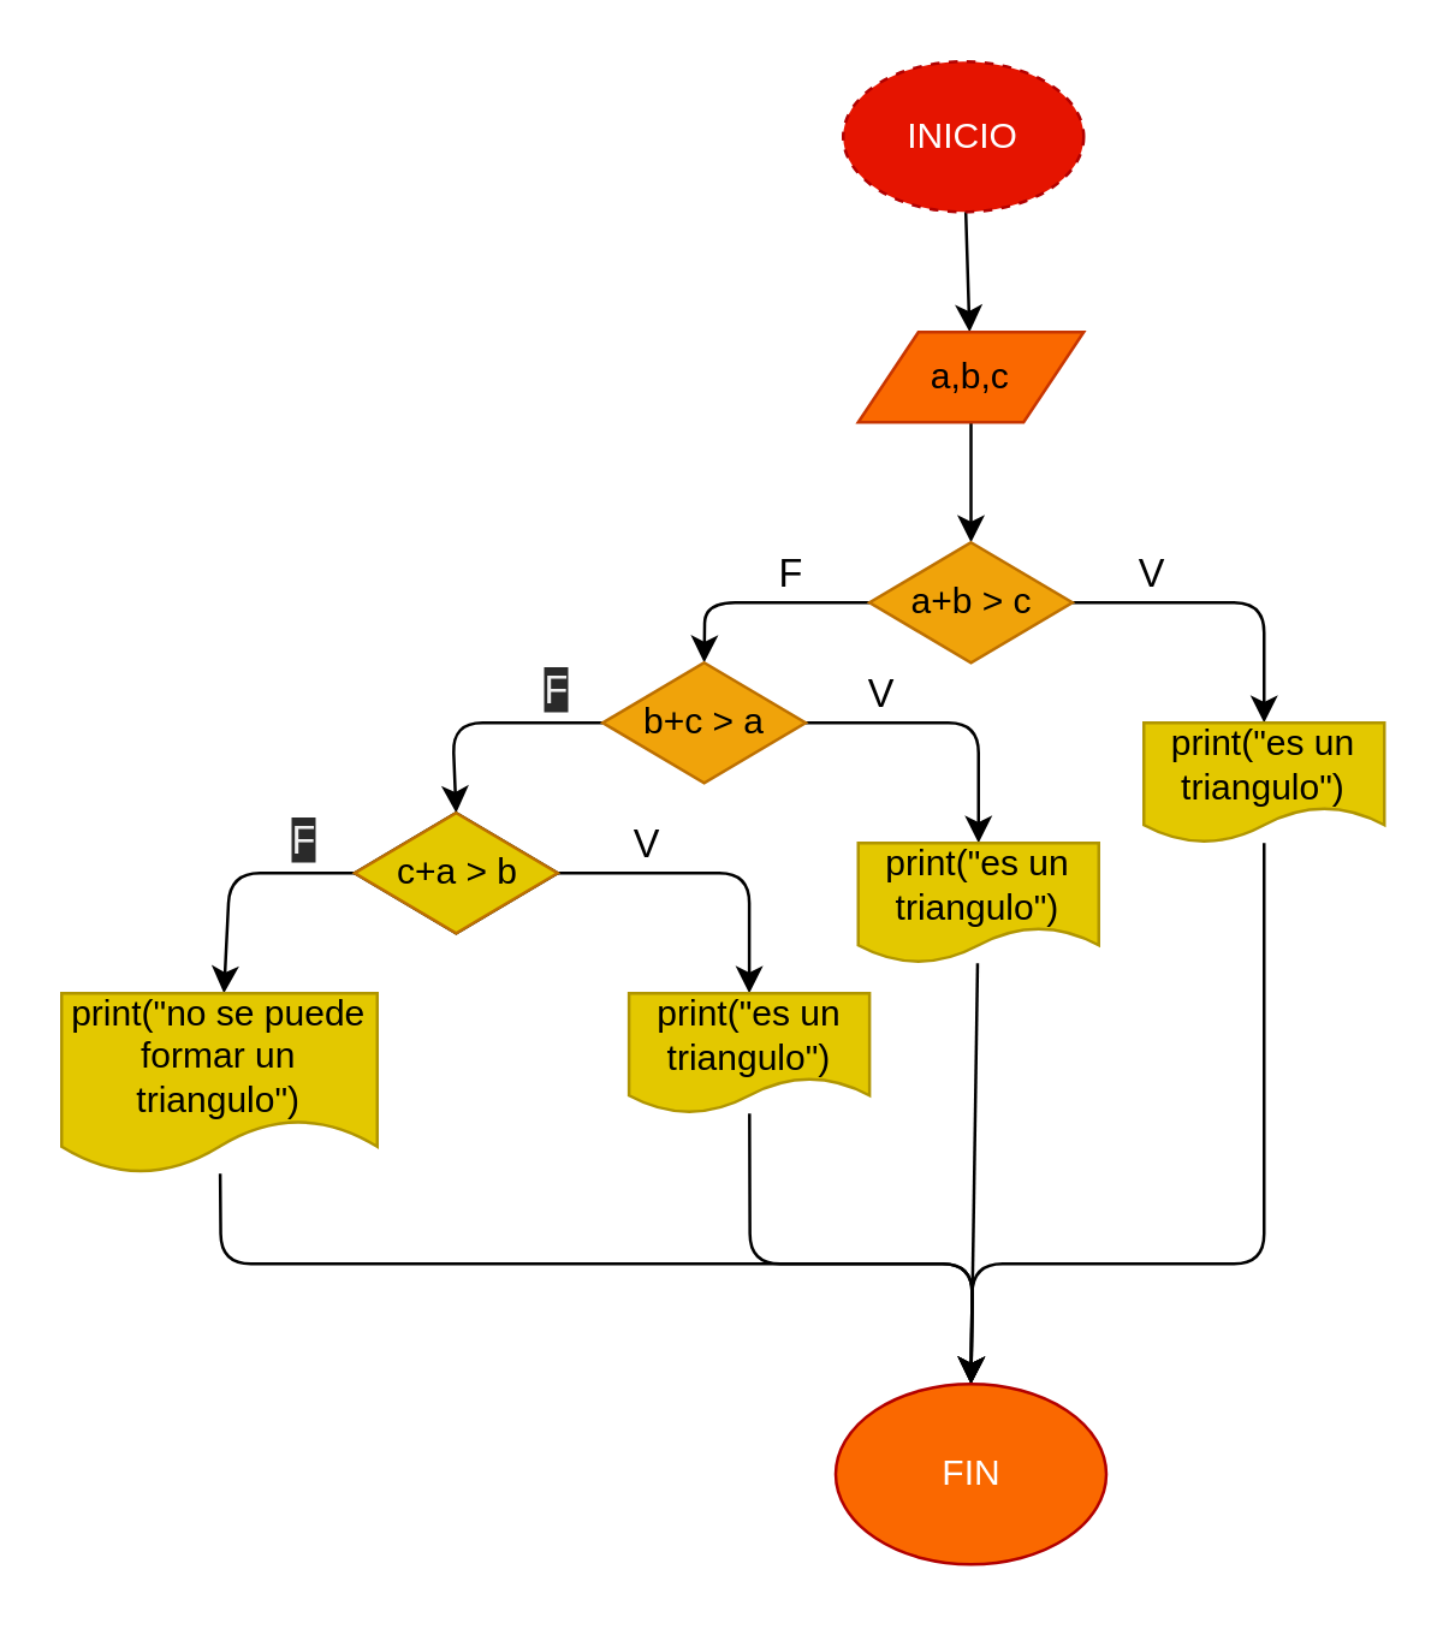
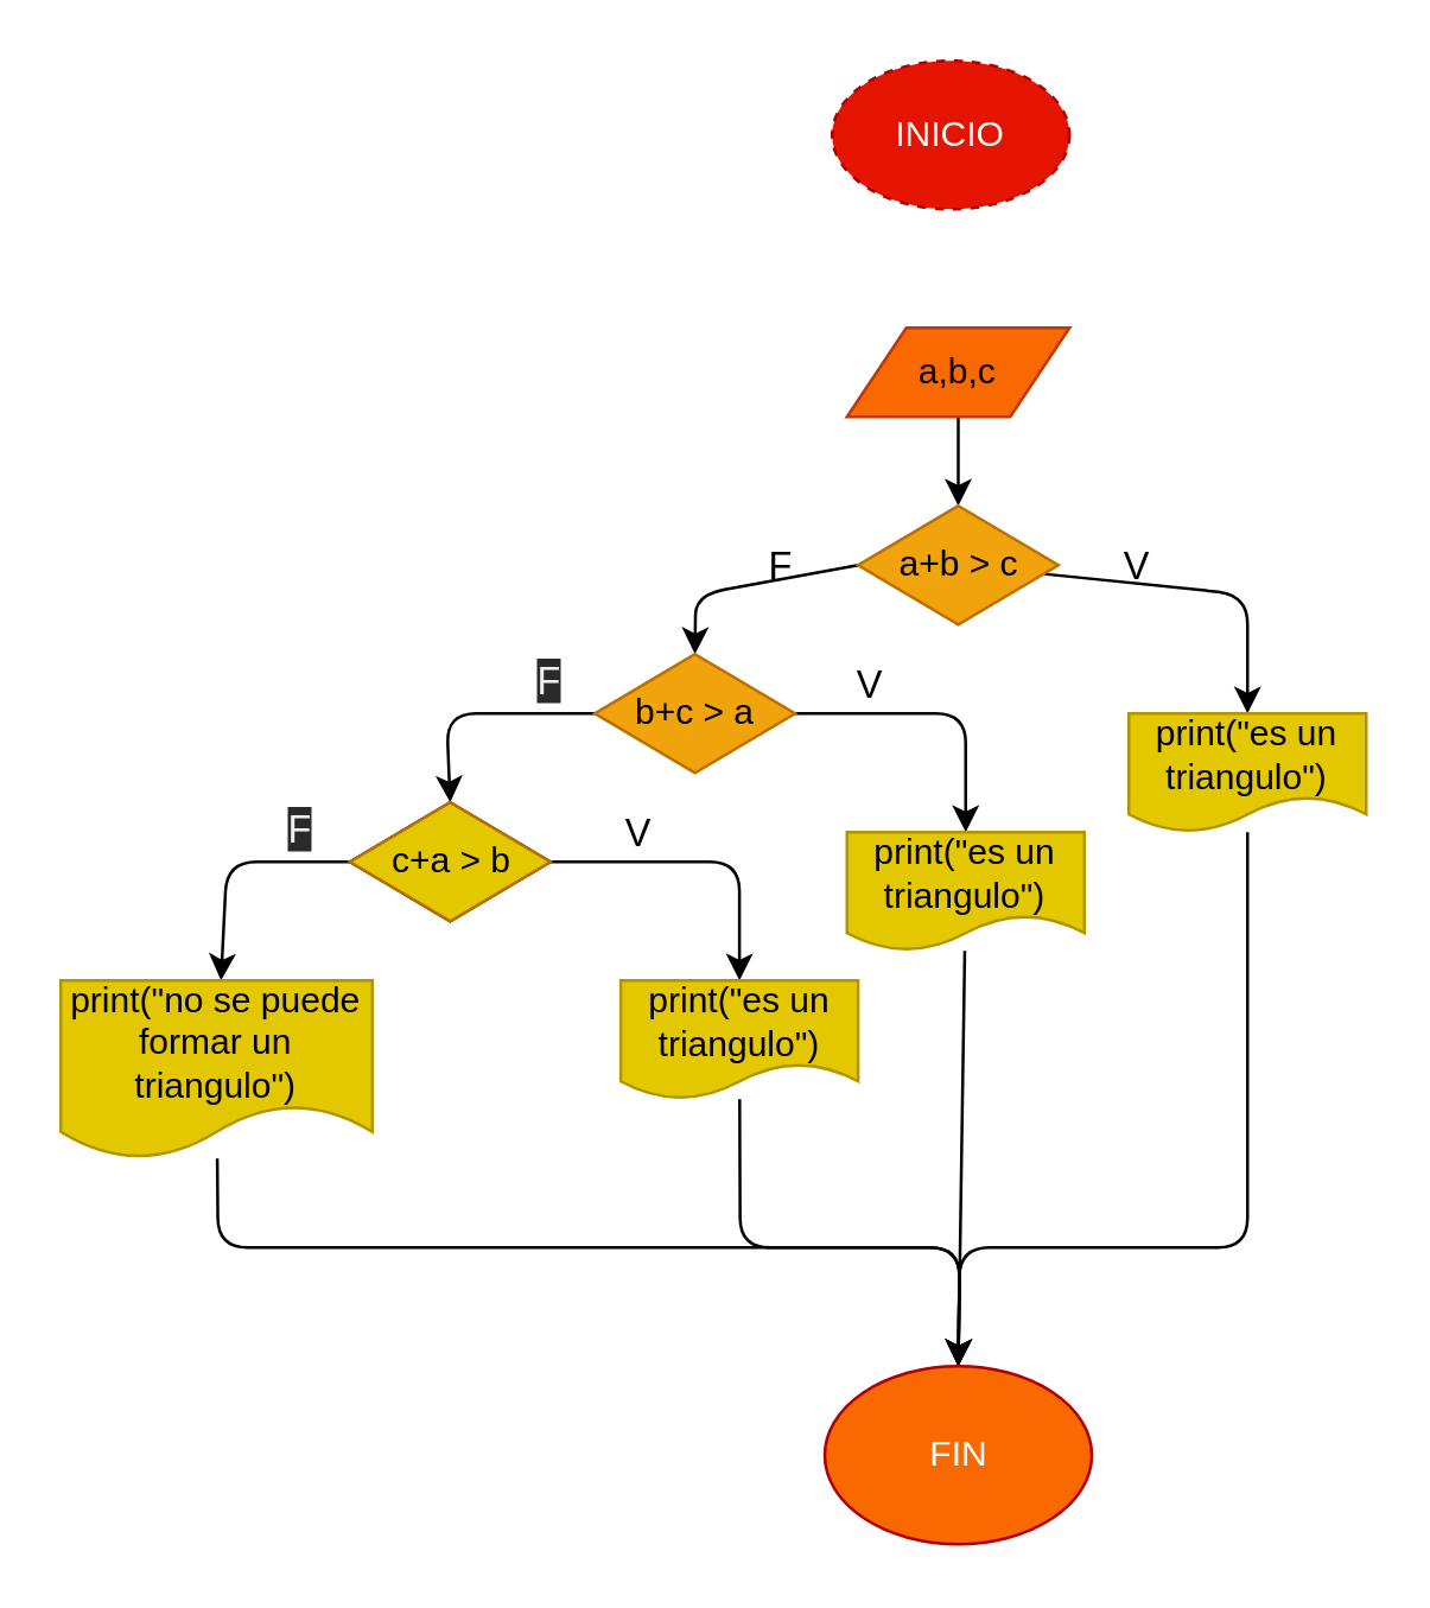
- <mxCell id="2" value="" style="edgeStyle=none;html=1;" edge="1" parent="1" source="3" target="5"><mxGeometry relative="1" as="geometry" /></mxCell>
- <mxCell id="8" value="a+b &amp;gt; c" style="rhombus;whiteSpace=wrap;html=1;fillColor=#f0a30a;fontColor=#000000;strokeColor=#BD7000;" vertex="1" parent="1"><mxGeometry x="288.75" y="180" width="67.5" height="40" as="geometry" /></mxCell>
+ <mxCell id="8" value="a+b &amp;gt; c" style="rhombus;whiteSpace=wrap;html=1;fillColor=#f0a30a;fontColor=#000000;strokeColor=#BD7000;" vertex="1" parent="1"><mxGeometry x="288.75" y="170" width="67.5" height="40" as="geometry" /></mxCell>
